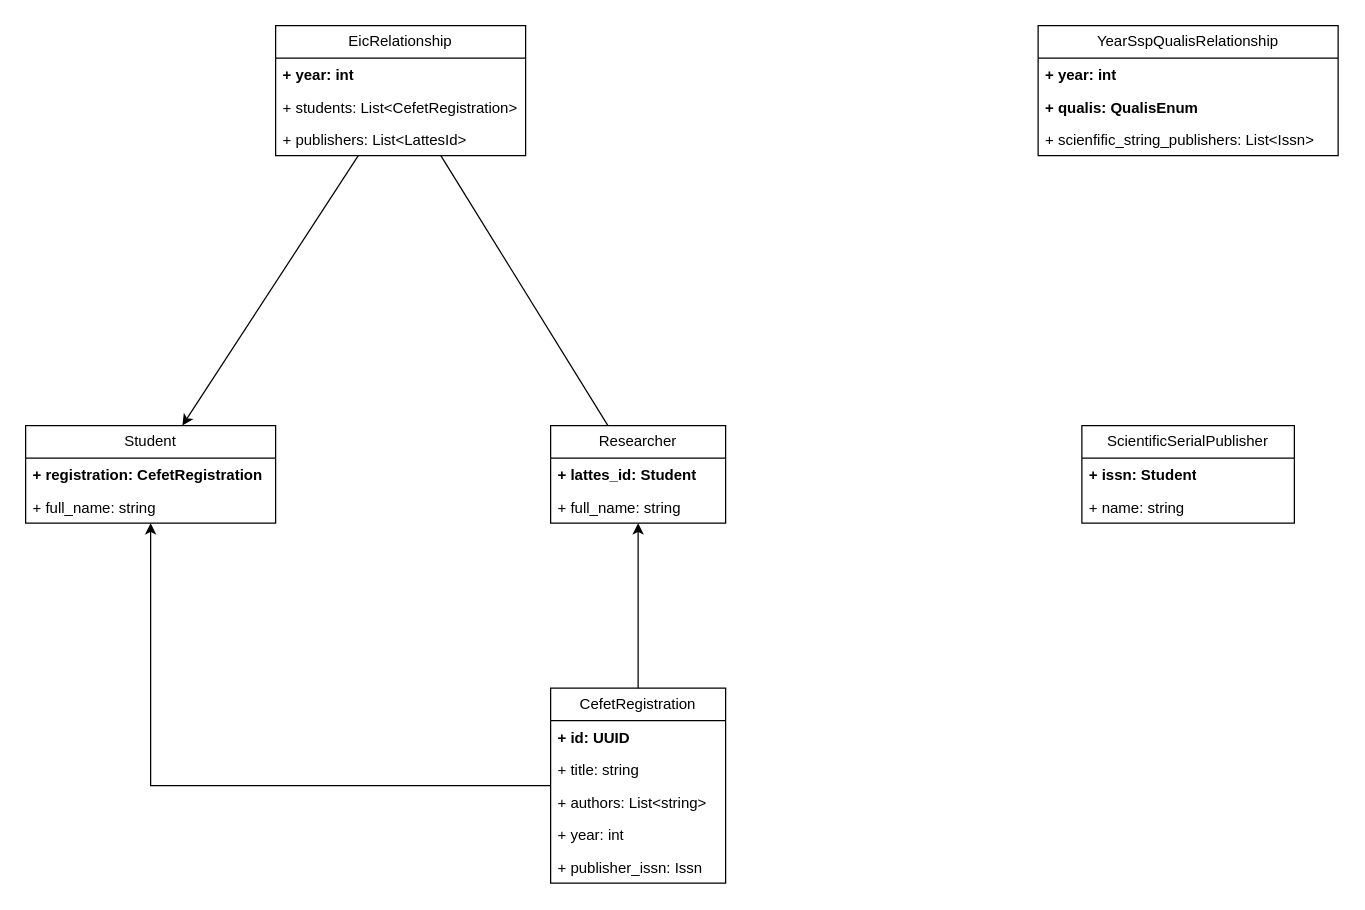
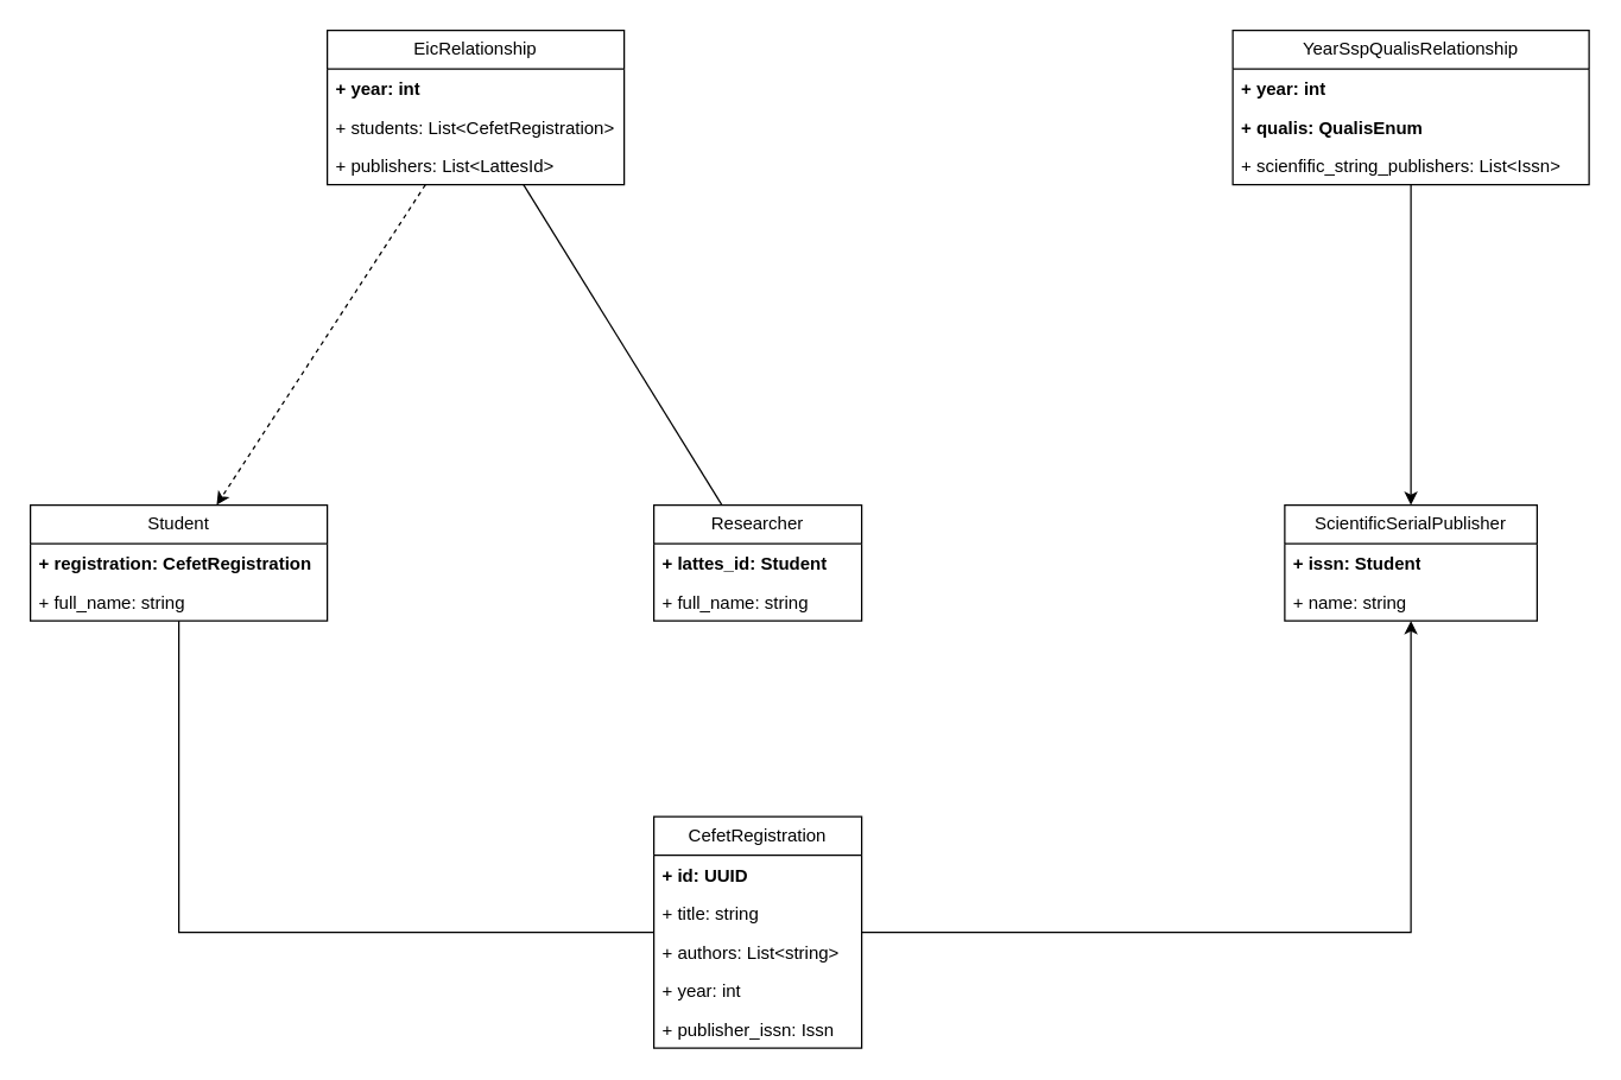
+ <mxCell id="17" style="rounded=0;orthogonalLoop=1;jettySize=auto;html=1;" edge="1" parent="1" source="18" target="8"><mxGeometry relative="1" as="geometry" /></mxCell>
- <mxCell id="12" style="rounded=0;orthogonalLoop=1;jettySize=auto;html=1;" edge="1" parent="1" source="13" target="2"><mxGeometry relative="1" as="geometry" /></mxCell>
+ <mxCell id="12" style="rounded=0;orthogonalLoop=1;jettySize=auto;html=1;dashed=1;" edge="1" parent="1" source="13" target="2"><mxGeometry relative="1" as="geometry" /></mxCell>
- <mxCell id="22" style="edgeStyle=orthogonalEdgeStyle;rounded=0;orthogonalLoop=1;jettySize=auto;html=1;" edge="1" parent="1" source="25" target="2"><mxGeometry relative="1" as="geometry" /></mxCell>
+ <mxCell id="22" style="edgeStyle=orthogonalEdgeStyle;rounded=0;orthogonalLoop=1;jettySize=auto;html=1;endArrow=none;" edge="1" parent="1" source="25" target="2"><mxGeometry relative="1" as="geometry" /></mxCell>
- <mxCell id="23" style="edgeStyle=orthogonalEdgeStyle;rounded=0;orthogonalLoop=1;jettySize=auto;html=1;" edge="1" parent="1" source="25" target="5"><mxGeometry relative="1" as="geometry" /></mxCell>
+ <mxCell id="24" style="edgeStyle=orthogonalEdgeStyle;rounded=0;orthogonalLoop=1;jettySize=auto;html=1;" edge="1" parent="1" source="25" target="8"><mxGeometry relative="1" as="geometry" /></mxCell>
